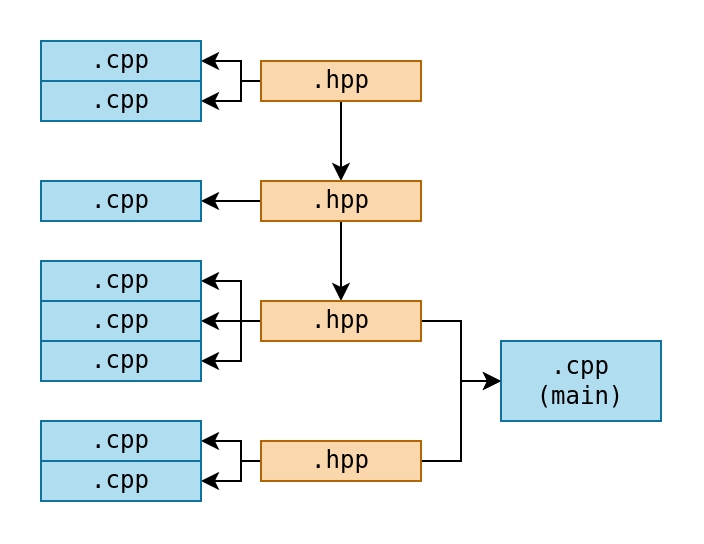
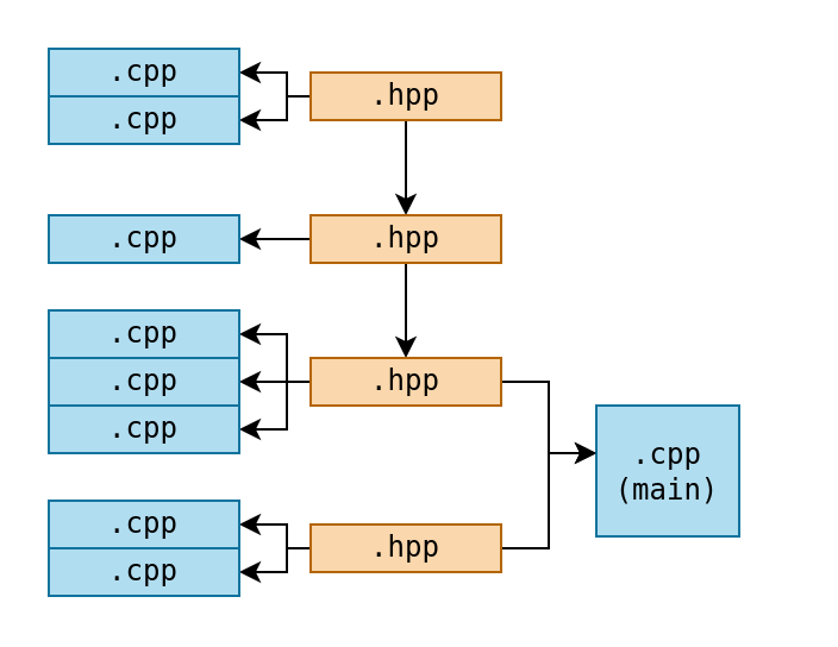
- <mxCell id="17" value="&lt;pre&gt;.cpp&lt;br/&gt;(main)&lt;/pre&gt;" style="rounded=0;whiteSpace=wrap;html=1;fillColor=#b1ddf0;strokeColor=#10739e;" parent="1" vertex="1"><mxGeometry x="250" y="170" width="80" height="40" as="geometry" /></mxCell>
+ <mxCell id="17" value="&lt;pre&gt;.cpp&lt;br/&gt;(main)&lt;/pre&gt;" style="rounded=0;whiteSpace=wrap;html=1;fillColor=#b1ddf0;strokeColor=#10739e;" parent="1" vertex="1"><mxGeometry x="250" y="170" width="60" height="55" as="geometry" /></mxCell>
